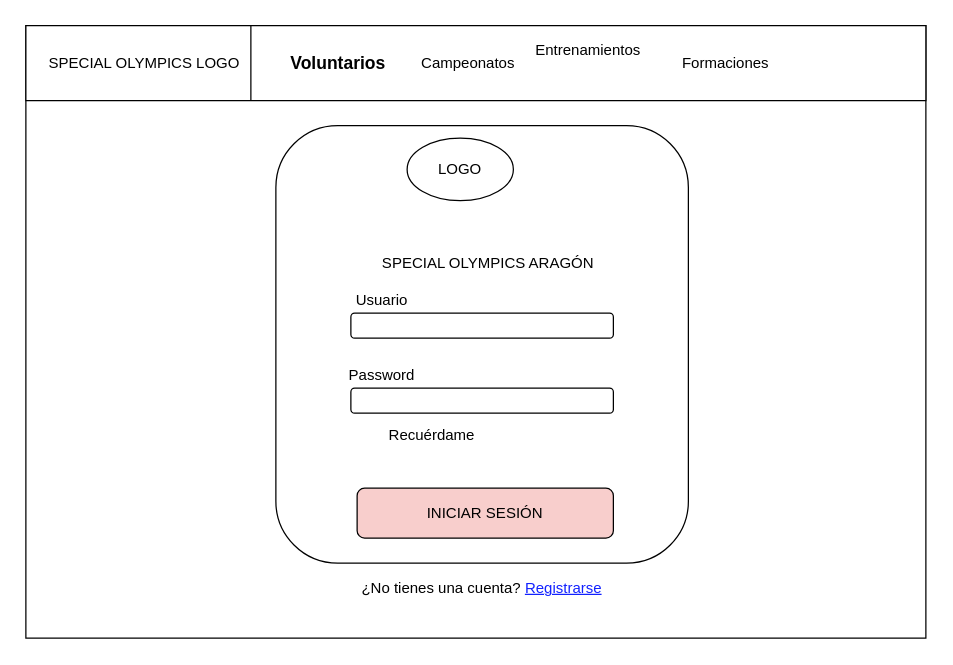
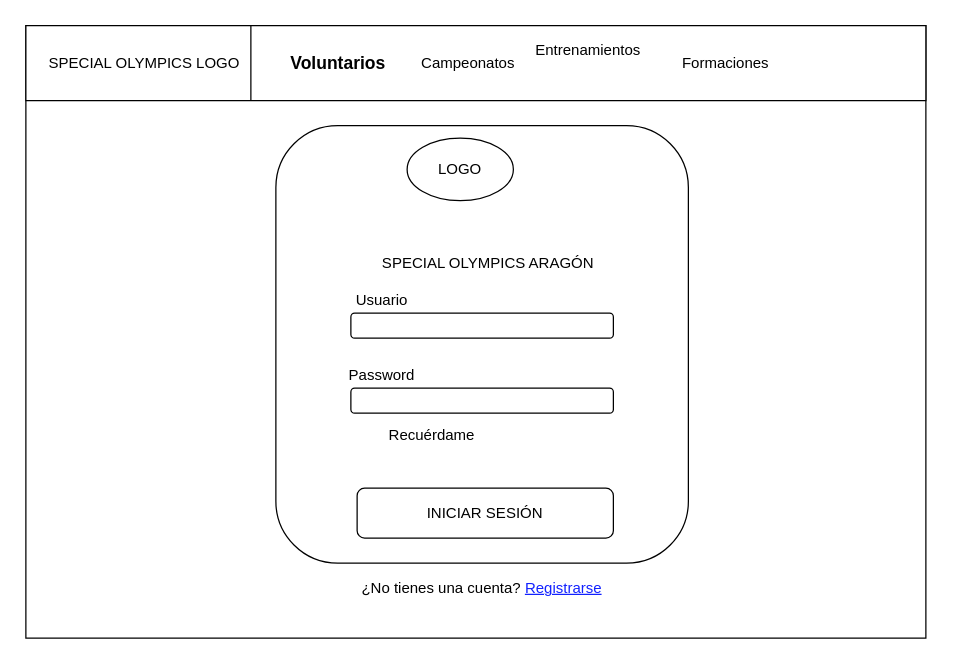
- <mxCell id="11" value="INICIAR SESIÓN" style="rounded=1;whiteSpace=wrap;html=1;fillColor=#f8cecc;" parent="1" vertex="1"><mxGeometry x="285" y="390" width="205" height="40" as="geometry" /></mxCell>
+ <mxCell id="11" value="INICIAR SESIÓN" style="rounded=1;whiteSpace=wrap;html=1;" parent="1" vertex="1"><mxGeometry x="285" y="390" width="205" height="40" as="geometry" /></mxCell>
